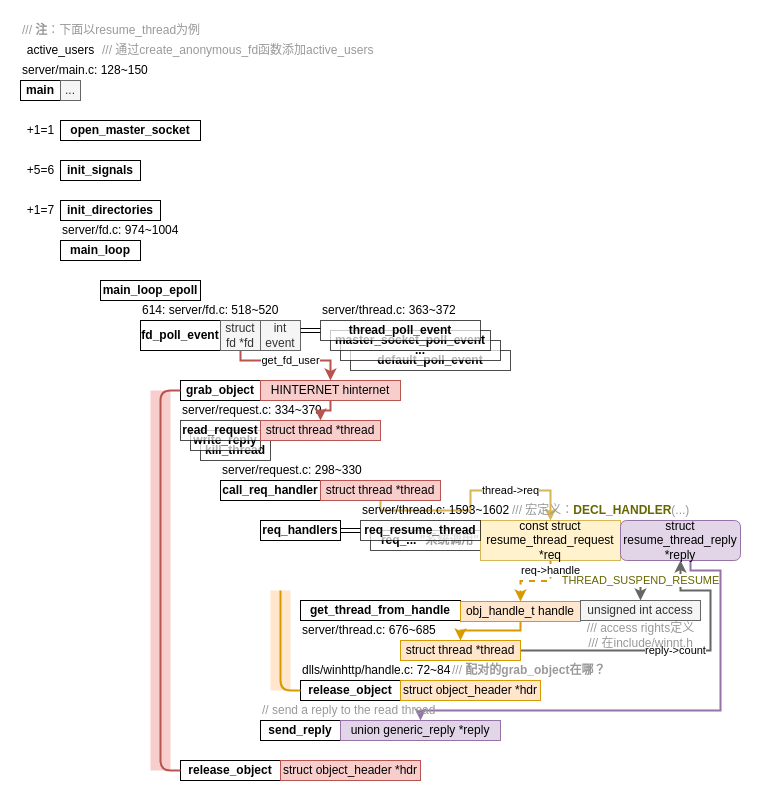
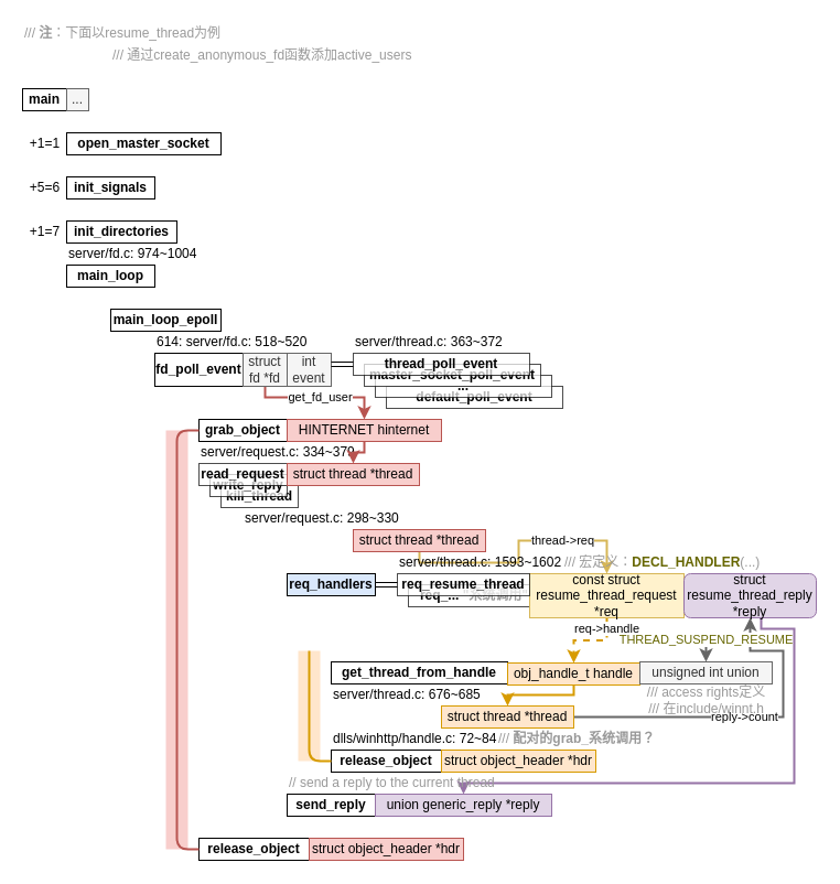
- <mxCell id="18" value="active_users" style="text;html=1;align=center;verticalAlign=middle;resizable=0;points=[];autosize=1;" parent="1" vertex="1"><mxGeometry x="20" y="40" width="80" height="20" as="geometry" /></mxCell>
- <mxCell id="22" value="server/main.c: 128~150" style="text;html=1;align=left;verticalAlign=middle;resizable=0;points=[];autosize=1;" parent="1" vertex="1"><mxGeometry x="20" y="60" width="140" height="20" as="geometry" /></mxCell>
- <mxCell id="40" value="&lt;b&gt;call_req_handler&lt;/b&gt;" style="rounded=0;whiteSpace=wrap;html=1;" parent="1" vertex="1"><mxGeometry x="220" y="480" width="100" height="20" as="geometry" /></mxCell>
- <mxCell id="44" value="&lt;b&gt;req_handlers&lt;/b&gt;" style="rounded=0;whiteSpace=wrap;html=1;" parent="1" vertex="1"><mxGeometry x="260" y="520" width="80" height="20" as="geometry" /></mxCell>
+ <mxCell id="44" value="&lt;b&gt;req_handlers&lt;/b&gt;" style="rounded=0;whiteSpace=wrap;html=1;fillColor=#dae8fc;" parent="1" vertex="1"><mxGeometry x="260" y="520" width="80" height="20" as="geometry" /></mxCell>
- <mxCell id="62" value="unsigned int access" style="rounded=0;whiteSpace=wrap;html=1;fillColor=#f5f5f5;strokeColor=#666666;fontColor=#333333;" parent="1" vertex="1"><mxGeometry x="580" y="600" width="120" height="20" as="geometry" /></mxCell>
+ <mxCell id="62" value="unsigned int union" style="rounded=0;whiteSpace=wrap;html=1;fillColor=#f5f5f5;strokeColor=#666666;fontColor=#333333;" parent="1" vertex="1"><mxGeometry x="580" y="600" width="120" height="20" as="geometry" /></mxCell>
- <mxCell id="68" value="&lt;font color=&quot;#999999&quot;&gt;///&amp;nbsp;&lt;/font&gt;&lt;b&gt;&lt;span style=&quot;color: rgb(153 , 153 , 153)&quot;&gt;配对的&lt;/span&gt;&lt;font color=&quot;#999999&quot;&gt;grab_object在哪？&lt;/font&gt;&lt;/b&gt;" style="text;html=1;align=left;verticalAlign=middle;resizable=0;points=[];autosize=1;" parent="1" vertex="1"><mxGeometry x="450" y="660" width="170" height="20" as="geometry" /></mxCell>
+ <mxCell id="68" value="&lt;font color=&quot;#999999&quot;&gt;///&amp;nbsp;&lt;/font&gt;&lt;b&gt;&lt;span style=&quot;color: rgb(153 , 153 , 153)&quot;&gt;配对的&lt;/span&gt;&lt;font color=&quot;#999999&quot;&gt;grab_系统调用？&lt;/font&gt;&lt;/b&gt;" style="text;html=1;align=left;verticalAlign=middle;resizable=0;points=[];autosize=1;" parent="1" vertex="1"><mxGeometry x="450" y="660" width="170" height="20" as="geometry" /></mxCell>
- <mxCell id="58" value="&lt;font color=&quot;#999999&quot;&gt;//&amp;nbsp;send a reply to the read thread&lt;/font&gt;" style="text;html=1;align=left;verticalAlign=middle;resizable=0;points=[];autosize=1;" parent="1" vertex="1"><mxGeometry x="260" y="700" width="200" height="20" as="geometry" /></mxCell>
+ <mxCell id="58" value="&lt;font color=&quot;#999999&quot;&gt;//&amp;nbsp;send a reply to the current thread&lt;/font&gt;" style="text;html=1;align=left;verticalAlign=middle;resizable=0;points=[];autosize=1;" parent="1" vertex="1"><mxGeometry x="260" y="700" width="200" height="20" as="geometry" /></mxCell>
